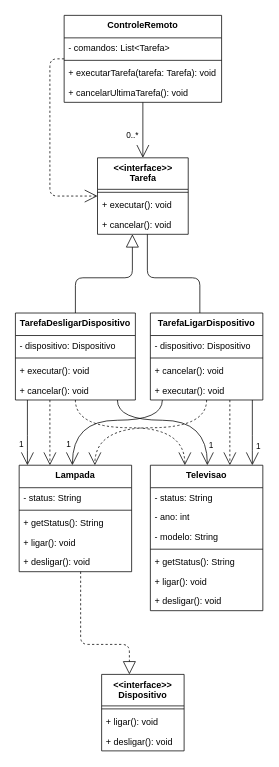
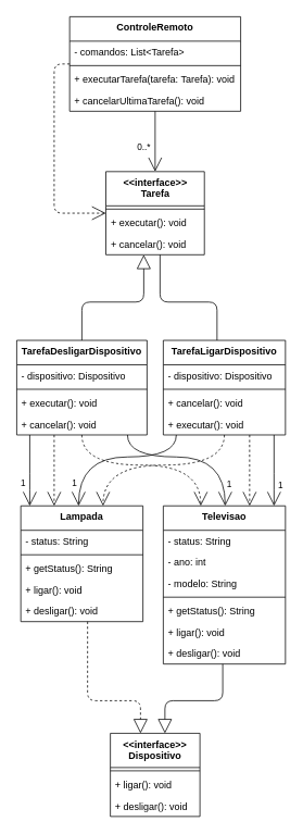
+ <mxCell id="25" style="edgeStyle=orthogonalEdgeStyle;html=1;endArrow=block;endFill=0;endSize=15;" edge="1" parent="1" source="26" target="21"><mxGeometry relative="1" as="geometry"><Array as="points"><mxPoint x="273" y="859" /><mxPoint x="202" y="859" /></Array></mxGeometry></mxCell>
